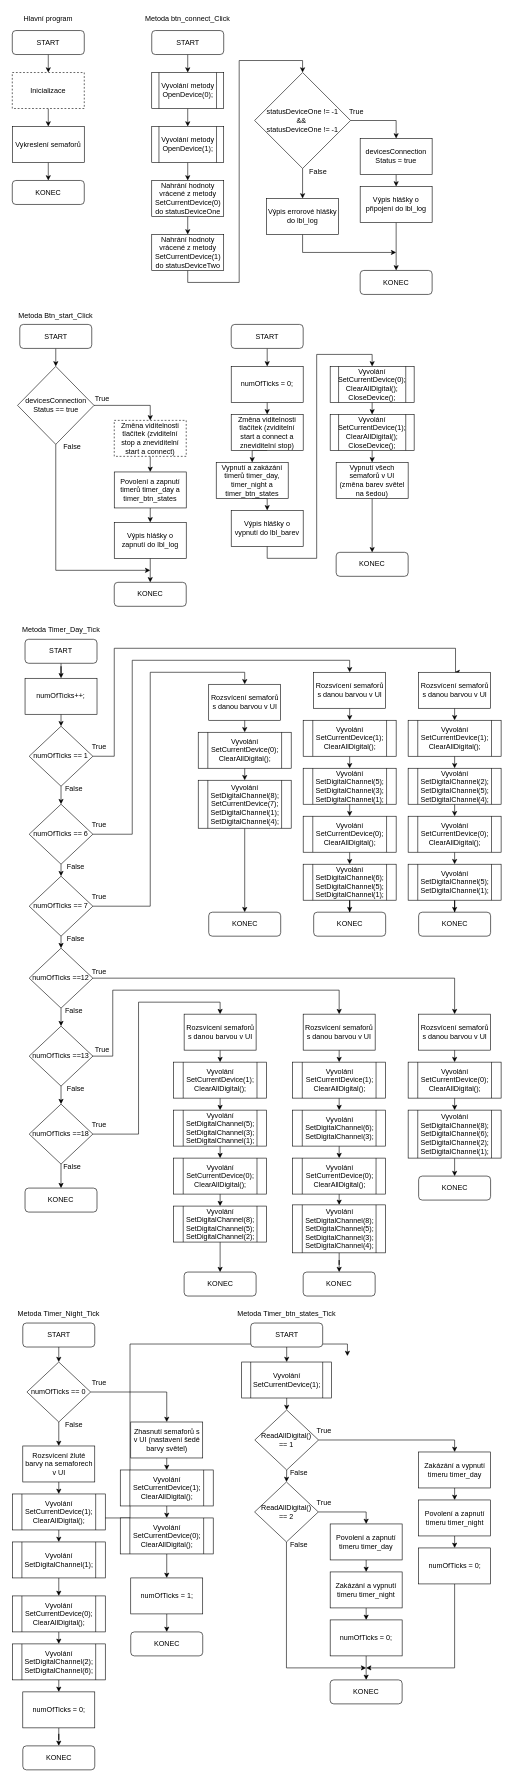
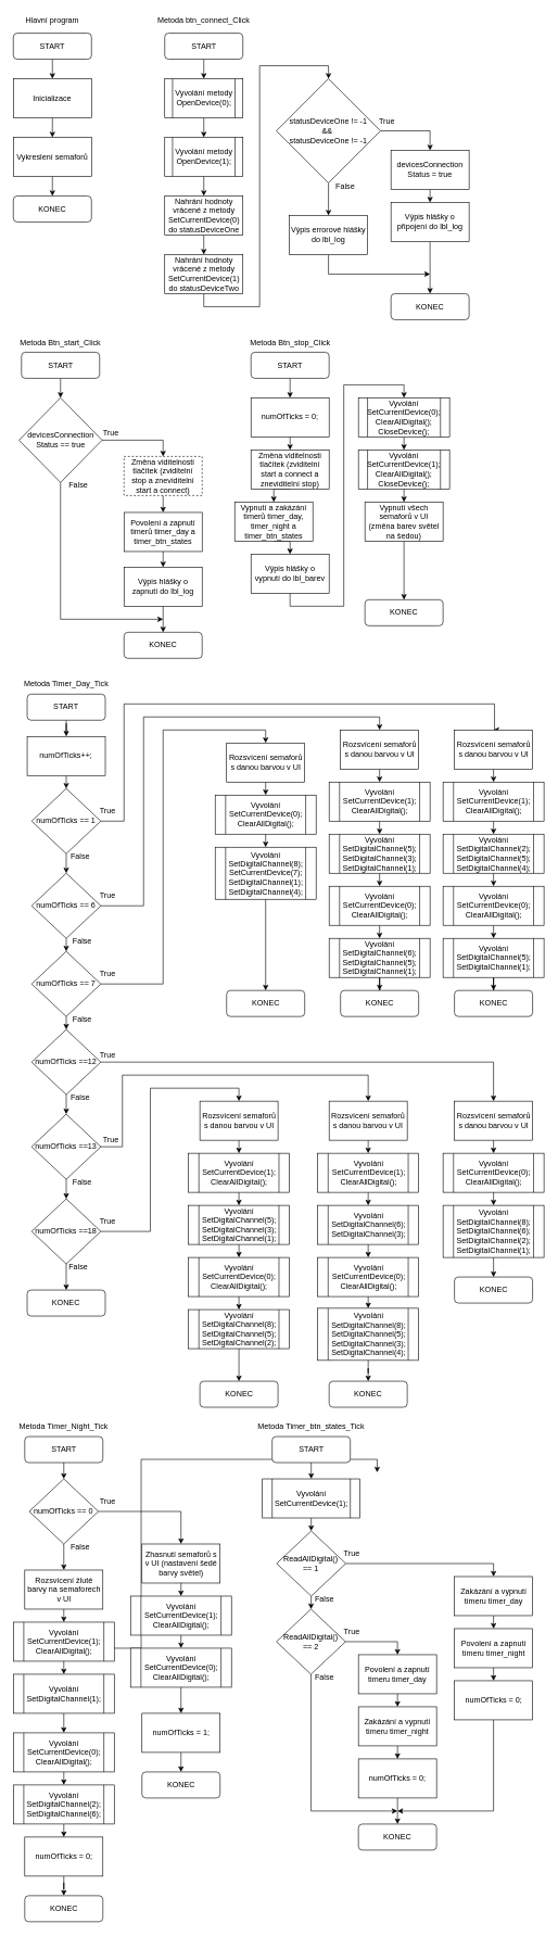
- <mxCell id="5" value="Inicializace" style="rounded=0;whiteSpace=wrap;html=1;dashed=1;" parent="1" vertex="1"><mxGeometry x="20" y="120" width="120" height="60" as="geometry" /></mxCell>
+ <mxCell id="5" value="Inicializace" style="rounded=0;whiteSpace=wrap;html=1;" parent="1" vertex="1"><mxGeometry x="20" y="120" width="120" height="60" as="geometry" /></mxCell>
+ <mxCell id="50" value="Metoda Btn_stop_Click" style="text;html=1;strokeColor=none;fillColor=none;align=center;verticalAlign=middle;whiteSpace=wrap;rounded=0;" vertex="1" parent="1"><mxGeometry x="372.5" y="515" width="145" height="20" as="geometry" /></mxCell>
